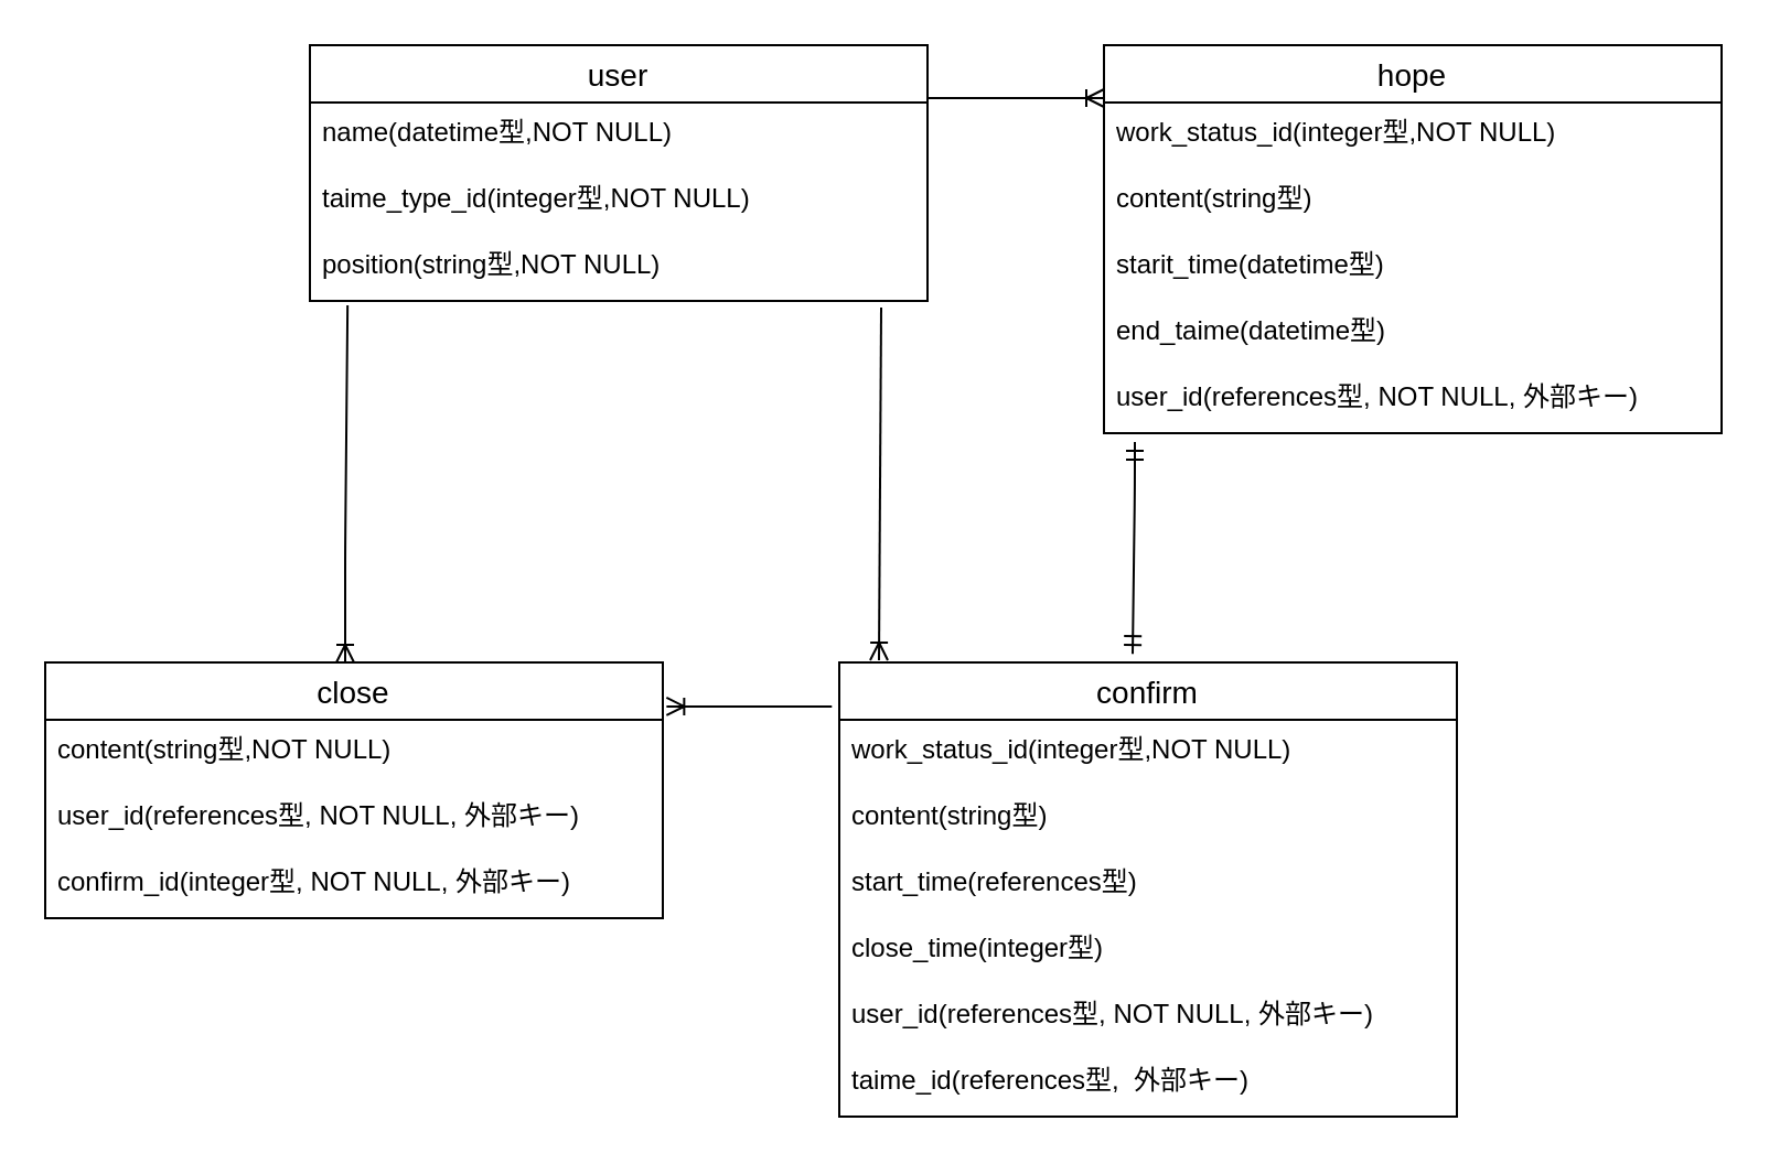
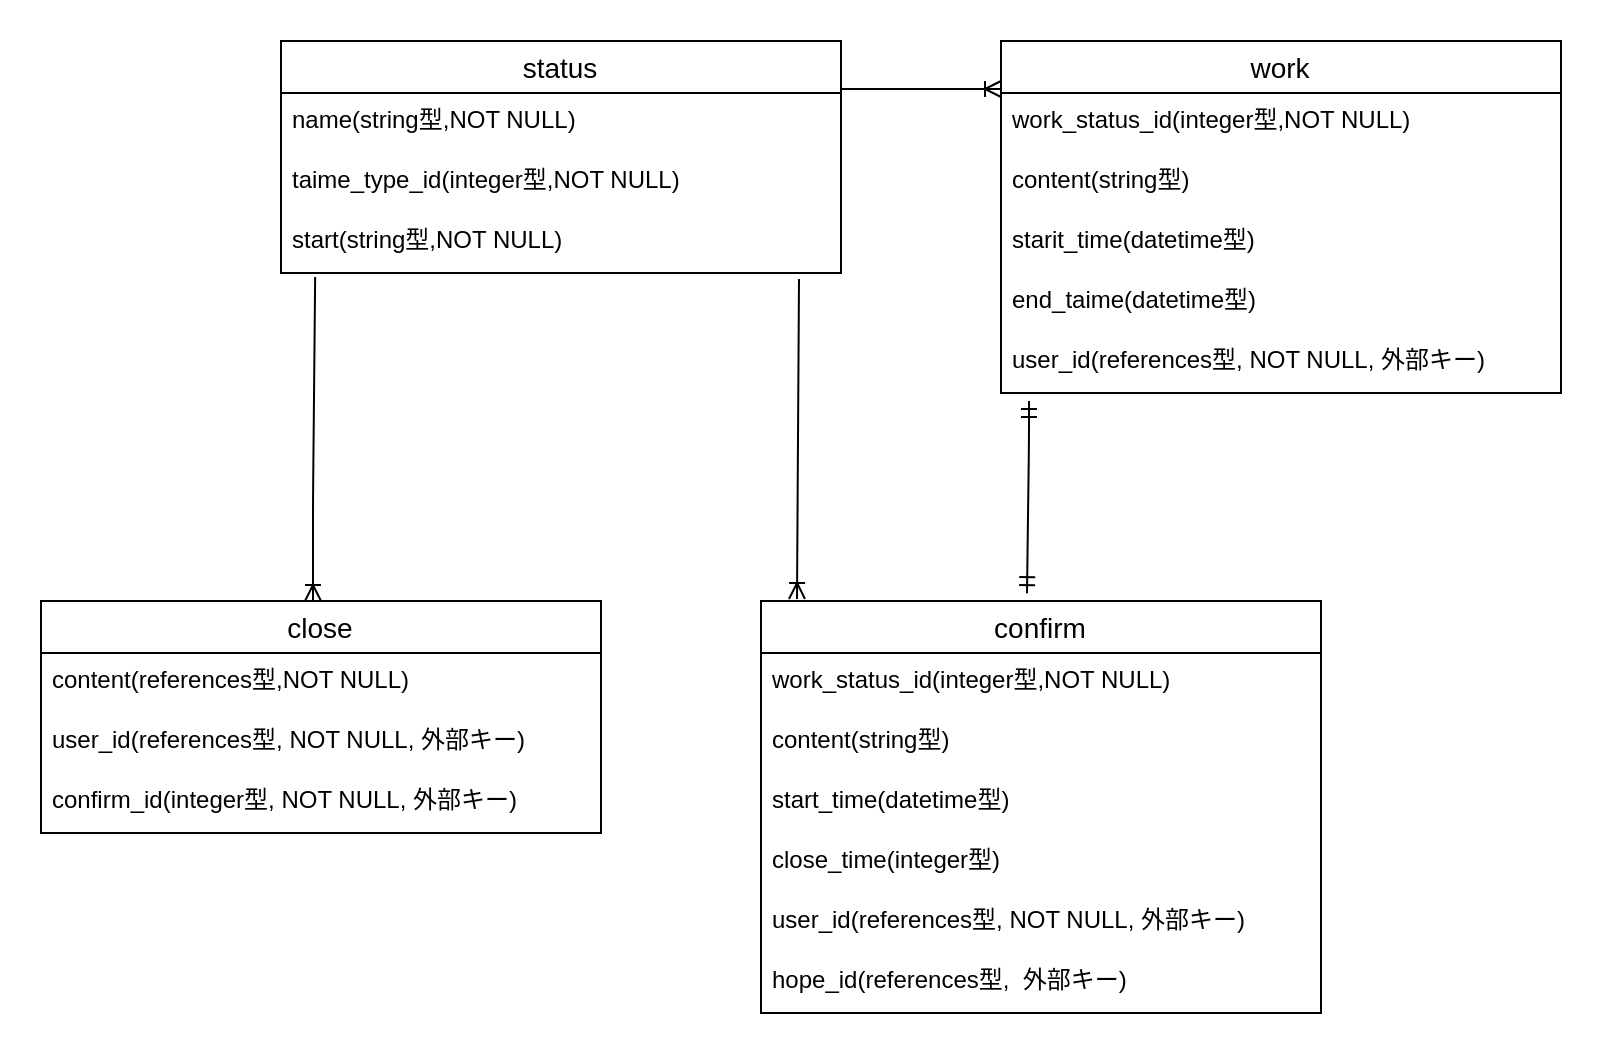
- <mxCell id="2" value="user" style="swimlane;fontStyle=0;childLayout=stackLayout;horizontal=1;startSize=26;horizontalStack=0;resizeParent=1;resizeParentMax=0;resizeLast=0;collapsible=1;marginBottom=0;align=center;fontSize=14;" parent="1" vertex="1"><mxGeometry x="140" y="20" width="280" height="116" as="geometry" /></mxCell>
+ <mxCell id="2" value="status" style="swimlane;fontStyle=0;childLayout=stackLayout;horizontal=1;startSize=26;horizontalStack=0;resizeParent=1;resizeParentMax=0;resizeLast=0;collapsible=1;marginBottom=0;align=center;fontSize=14;" parent="1" vertex="1"><mxGeometry x="140" y="20" width="280" height="116" as="geometry" /></mxCell>
- <mxCell id="13" value="hope" style="swimlane;fontStyle=0;childLayout=stackLayout;horizontal=1;startSize=26;horizontalStack=0;resizeParent=1;resizeParentMax=0;resizeLast=0;collapsible=1;marginBottom=0;align=center;fontSize=14;" parent="1" vertex="1"><mxGeometry x="500" y="20" width="280" height="176" as="geometry" /></mxCell>
+ <mxCell id="13" value="work" style="swimlane;fontStyle=0;childLayout=stackLayout;horizontal=1;startSize=26;horizontalStack=0;resizeParent=1;resizeParentMax=0;resizeLast=0;collapsible=1;marginBottom=0;align=center;fontSize=14;" parent="1" vertex="1"><mxGeometry x="500" y="20" width="280" height="176" as="geometry" /></mxCell>
- <mxCell id="3" value="name(datetime型,NOT NULL)" style="text;strokeColor=none;fillColor=none;spacingLeft=4;spacingRight=4;overflow=hidden;rotatable=0;points=[[0,0.5],[1,0.5]];portConstraint=eastwest;fontSize=12;" parent="2" vertex="1"><mxGeometry y="26" width="280" height="30" as="geometry" /></mxCell>
+ <mxCell id="3" value="name(string型,NOT NULL)" style="text;strokeColor=none;fillColor=none;spacingLeft=4;spacingRight=4;overflow=hidden;rotatable=0;points=[[0,0.5],[1,0.5]];portConstraint=eastwest;fontSize=12;" parent="2" vertex="1"><mxGeometry y="26" width="280" height="30" as="geometry" /></mxCell>
- <mxCell id="5" value="position(string型,NOT NULL)" style="text;strokeColor=none;fillColor=none;spacingLeft=4;spacingRight=4;overflow=hidden;rotatable=0;points=[[0,0.5],[1,0.5]];portConstraint=eastwest;fontSize=12;" parent="2" vertex="1"><mxGeometry y="86" width="280" height="30" as="geometry" /></mxCell>
+ <mxCell id="5" value="start(string型,NOT NULL)" style="text;strokeColor=none;fillColor=none;spacingLeft=4;spacingRight=4;overflow=hidden;rotatable=0;points=[[0,0.5],[1,0.5]];portConstraint=eastwest;fontSize=12;" parent="2" vertex="1"><mxGeometry y="86" width="280" height="30" as="geometry" /></mxCell>
- <mxCell id="26" value="" style="fontSize=12;html=1;endArrow=ERoneToMany;exitX=-0.012;exitY=0.097;exitDx=0;exitDy=0;exitPerimeter=0;entryX=1.006;entryY=0.172;entryDx=0;entryDy=0;entryPerimeter=0;" parent="1" source="6" target="19" edge="1"><mxGeometry width="100" height="100" relative="1" as="geometry"><mxPoint x="330" y="196" as="sourcePoint" /><mxPoint x="330" y="297" as="targetPoint" /></mxGeometry></mxCell>
- <mxCell id="20" value="content(string型,NOT NULL)" style="text;strokeColor=none;fillColor=none;spacingLeft=4;spacingRight=4;overflow=hidden;rotatable=0;points=[[0,0.5],[1,0.5]];portConstraint=eastwest;fontSize=12;" parent="19" vertex="1"><mxGeometry y="26" width="280" height="30" as="geometry" /></mxCell>
+ <mxCell id="20" value="content(references型,NOT NULL)" style="text;strokeColor=none;fillColor=none;spacingLeft=4;spacingRight=4;overflow=hidden;rotatable=0;points=[[0,0.5],[1,0.5]];portConstraint=eastwest;fontSize=12;" parent="19" vertex="1"><mxGeometry y="26" width="280" height="30" as="geometry" /></mxCell>
- <mxCell id="9" value="start_time(references型)" style="text;strokeColor=none;fillColor=none;spacingLeft=4;spacingRight=4;overflow=hidden;rotatable=0;points=[[0,0.5],[1,0.5]];portConstraint=eastwest;fontSize=12;" parent="6" vertex="1"><mxGeometry y="86" width="280" height="30" as="geometry" /></mxCell>
+ <mxCell id="9" value="start_time(datetime型)" style="text;strokeColor=none;fillColor=none;spacingLeft=4;spacingRight=4;overflow=hidden;rotatable=0;points=[[0,0.5],[1,0.5]];portConstraint=eastwest;fontSize=12;" parent="6" vertex="1"><mxGeometry y="86" width="280" height="30" as="geometry" /></mxCell>
- <mxCell id="12" value="taime_id(references型,  外部キー)" style="text;strokeColor=none;fillColor=none;spacingLeft=4;spacingRight=4;overflow=hidden;rotatable=0;points=[[0,0.5],[1,0.5]];portConstraint=eastwest;fontSize=12;" parent="6" vertex="1"><mxGeometry y="176" width="280" height="30" as="geometry" /></mxCell>
+ <mxCell id="12" value="hope_id(references型,  外部キー)" style="text;strokeColor=none;fillColor=none;spacingLeft=4;spacingRight=4;overflow=hidden;rotatable=0;points=[[0,0.5],[1,0.5]];portConstraint=eastwest;fontSize=12;" parent="6" vertex="1"><mxGeometry y="176" width="280" height="30" as="geometry" /></mxCell>
